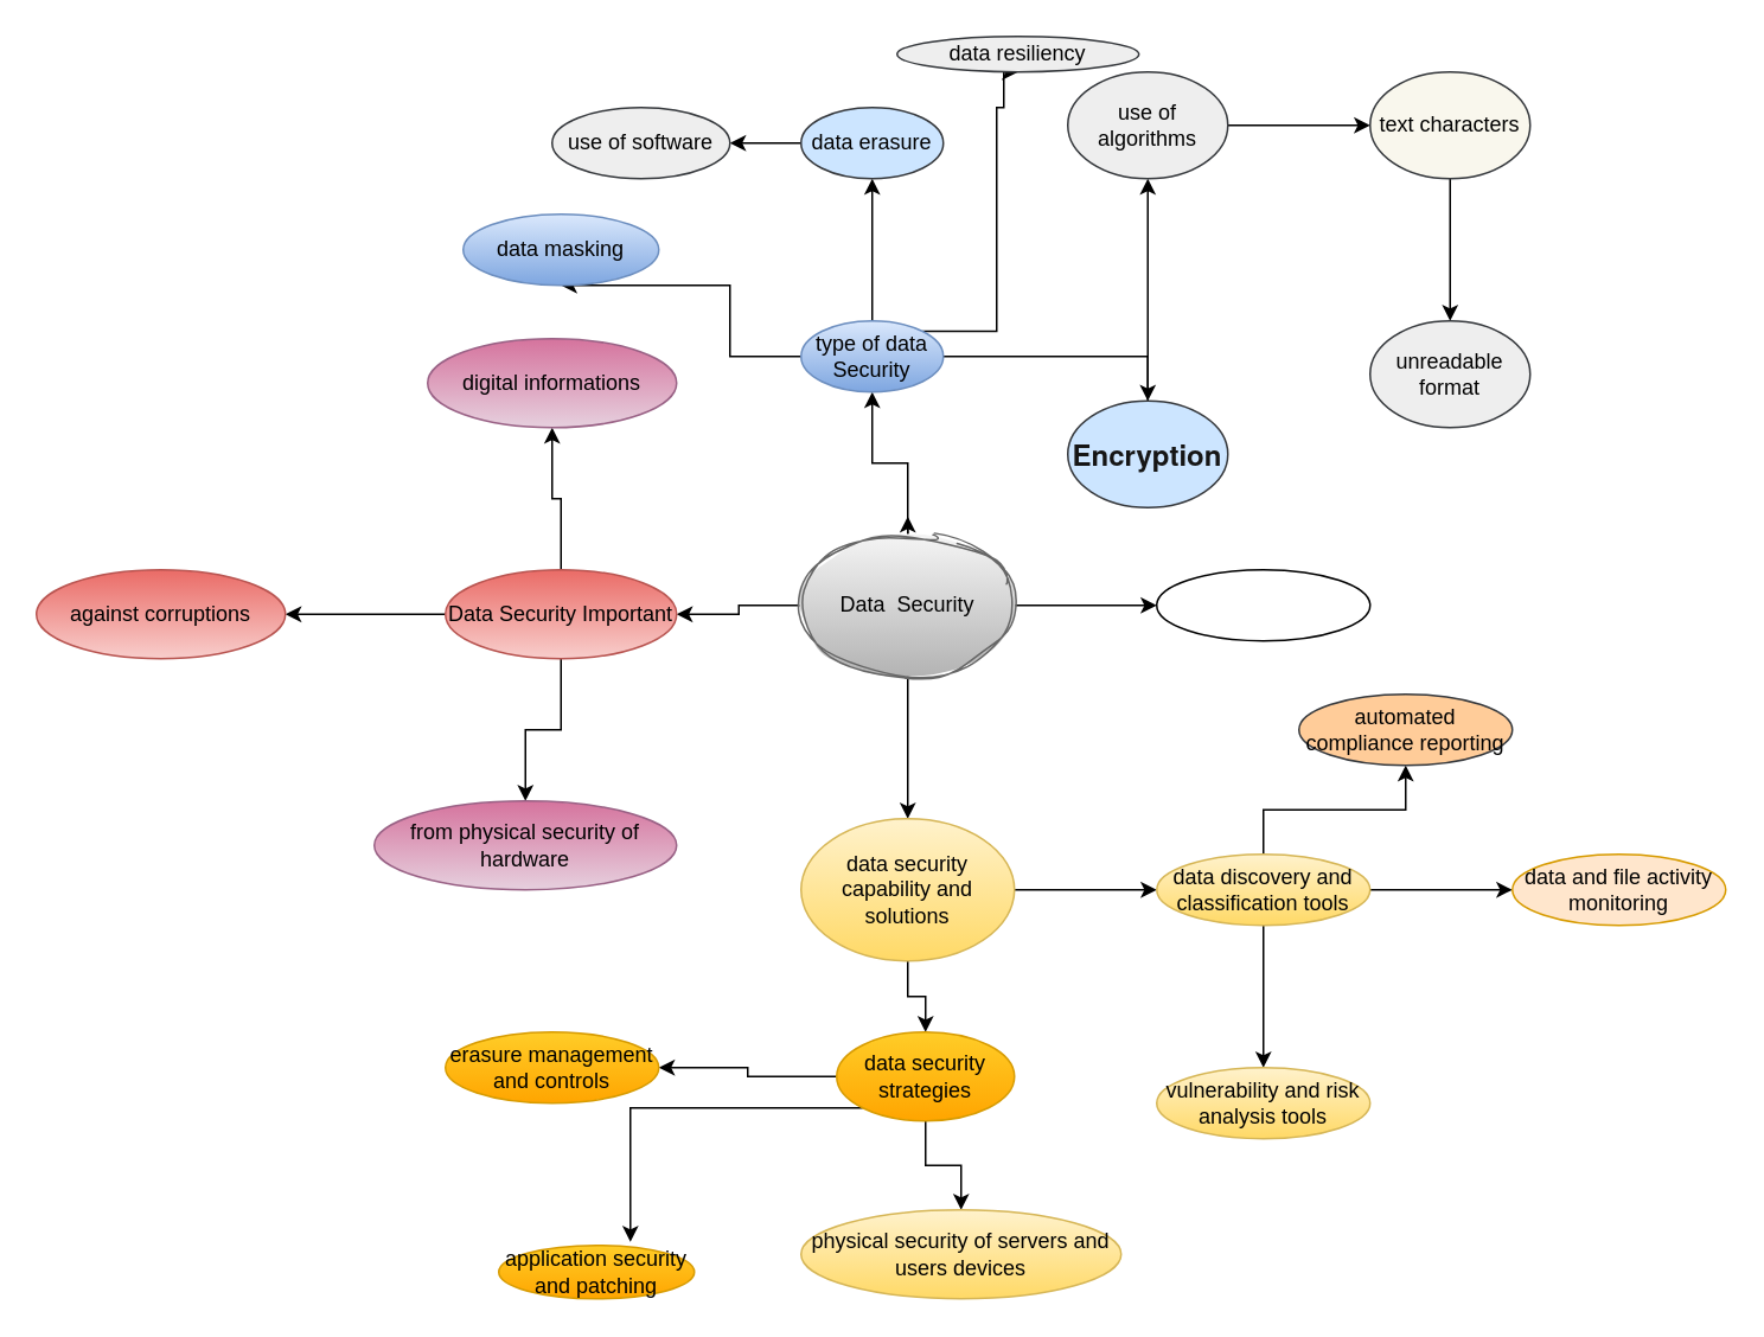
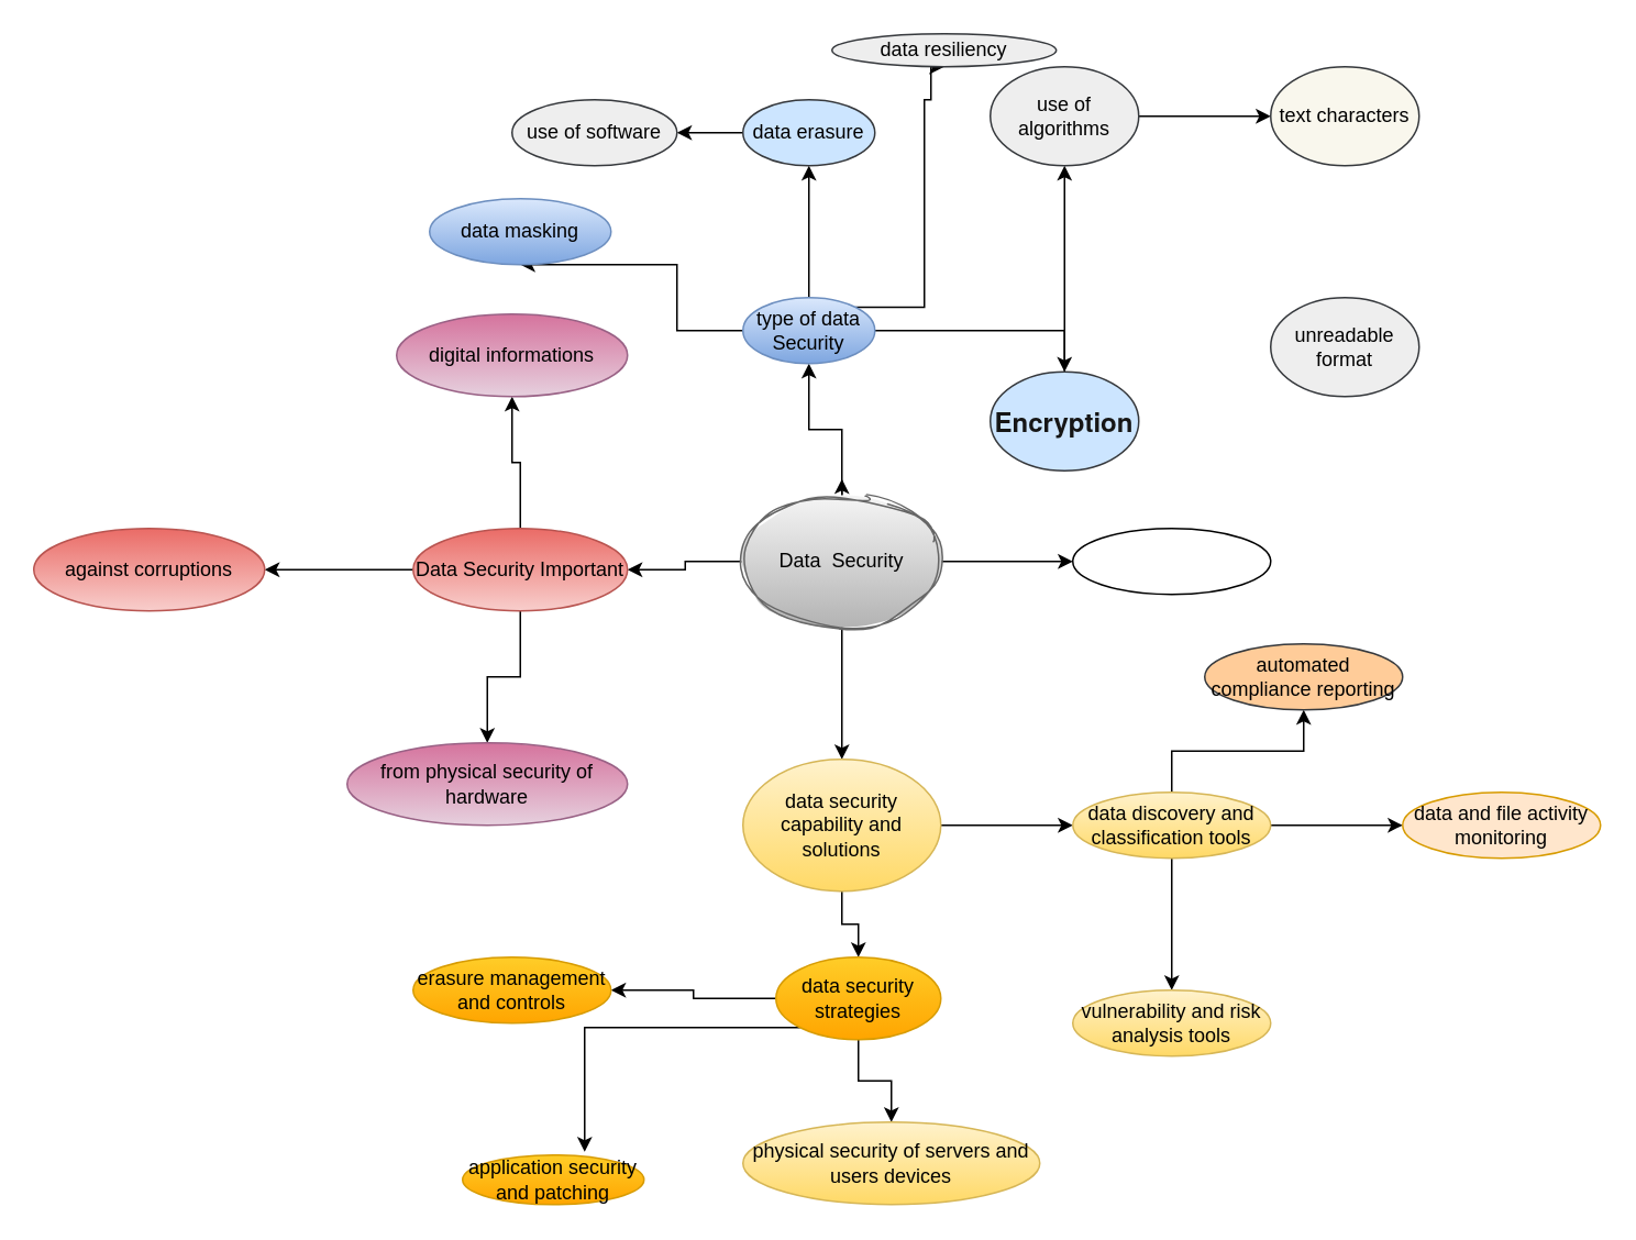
- <mxCell id="25" value="" style="edgeStyle=orthogonalEdgeStyle;rounded=0;orthogonalLoop=1;jettySize=auto;html=1;" edge="1" parent="1" source="26" target="27"><mxGeometry relative="1" as="geometry" /></mxCell>
